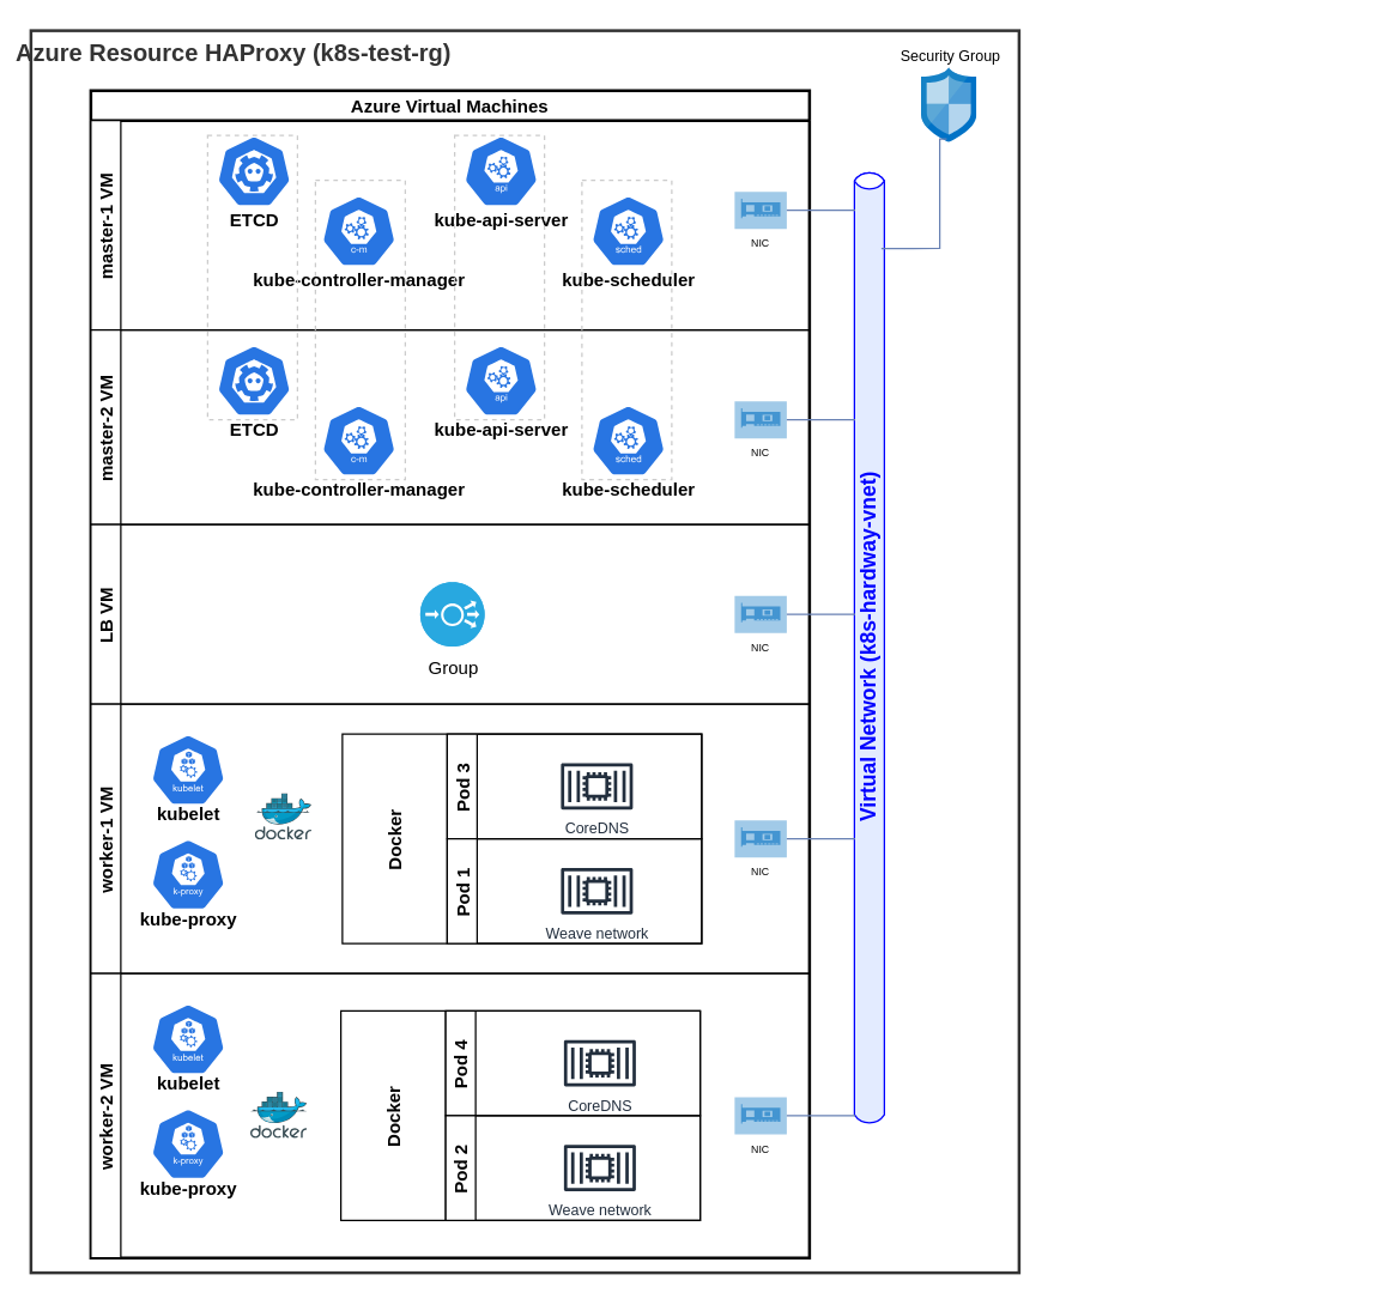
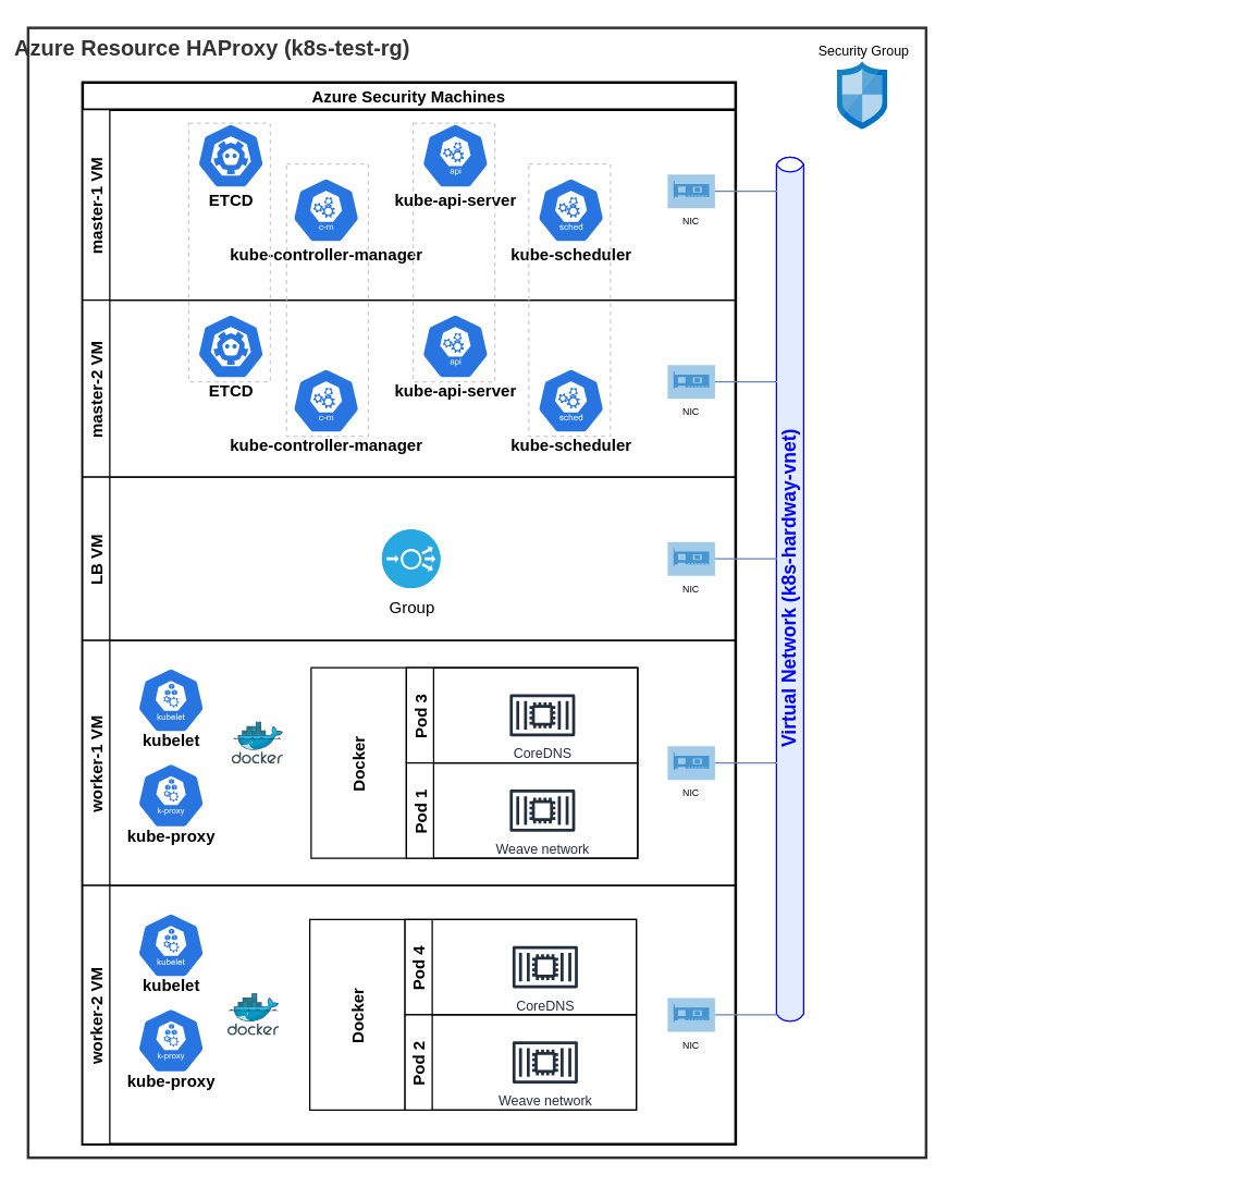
- <mxCell id="3" value="Azure Virtual Machines" style="swimlane;childLayout=stackLayout;resizeParent=1;resizeParentMax=0;horizontal=1;startSize=20;horizontalStack=0;spacingTop=0;spacing=0;strokeWidth=2;" parent="1" vertex="1"><mxGeometry x="60" y="60" width="480" height="780" as="geometry" /></mxCell>
+ <mxCell id="3" value="Azure Security Machines" style="swimlane;childLayout=stackLayout;resizeParent=1;resizeParentMax=0;horizontal=1;startSize=20;horizontalStack=0;spacingTop=0;spacing=0;strokeWidth=2;" parent="1" vertex="1"><mxGeometry x="60" y="60" width="480" height="780" as="geometry" /></mxCell>
- <mxCell id="50" value="" style="strokeColor=#6881B3;edgeStyle=orthogonalEdgeStyle;rounded=0;endArrow=none;html=1;strokeWidth=1;fontSize=14;fontColor=#0000FF;jumpStyle=arc;exitX=0.45;exitY=0.947;exitDx=0;exitDy=0;exitPerimeter=0;entryX=0.917;entryY=0.9;entryDx=0;entryDy=0;entryPerimeter=0;" edge="1" parent="1" source="49" target="40"><mxGeometry relative="1" as="geometry"><mxPoint x="534.8" y="150" as="sourcePoint" /><mxPoint x="580.5" y="150" as="targetPoint" /><Array as="points"><mxPoint x="627" y="166" /></Array></mxGeometry></mxCell>
